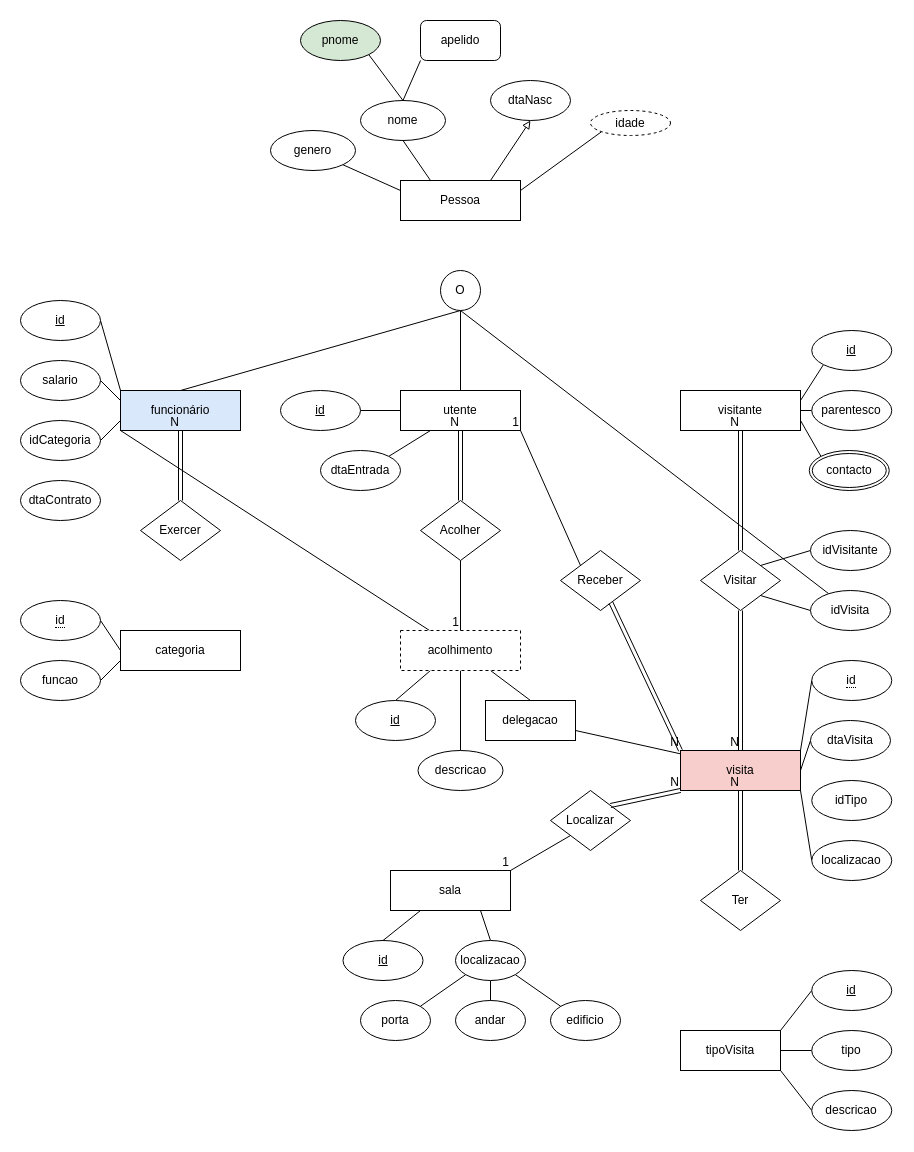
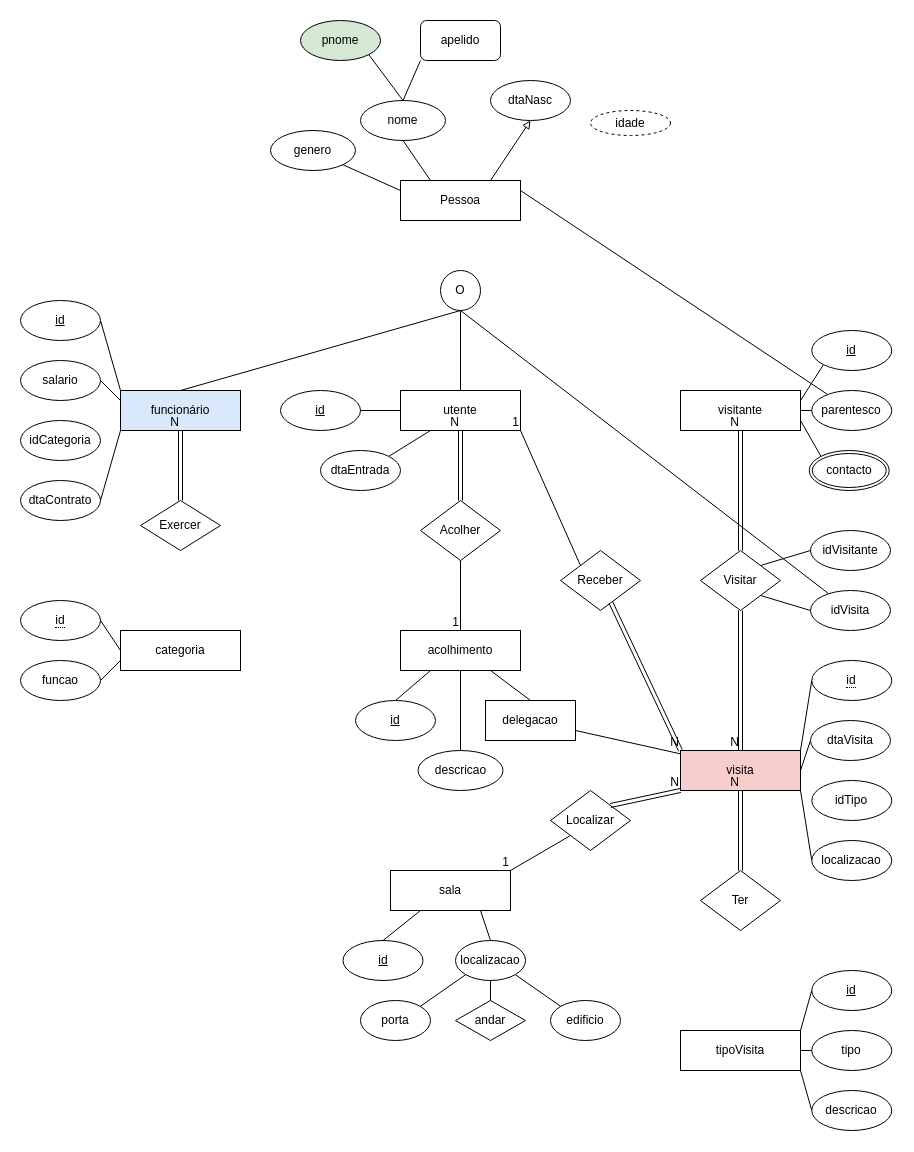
- <mxCell id="4" style="edgeStyle=none;rounded=0;orthogonalLoop=1;jettySize=auto;html=1;exitX=1;exitY=0.25;exitDx=0;exitDy=0;entryX=0;entryY=1;entryDx=0;entryDy=0;endArrow=none;endFill=0;" parent="1" source="6" target="17" edge="1"><mxGeometry relative="1" as="geometry" /></mxCell>
+ <mxCell id="4" style="edgeStyle=none;rounded=0;orthogonalLoop=1;jettySize=auto;html=1;exitX=1;exitY=0.25;exitDx=0;exitDy=0;endArrow=none;endFill=0;" parent="1" source="6" target="37" edge="1"><mxGeometry relative="1" as="geometry" /></mxCell>
- <mxCell id="19" style="edgeStyle=none;rounded=0;orthogonalLoop=1;jettySize=auto;html=1;exitX=0;exitY=0.75;exitDx=0;exitDy=0;entryX=1;entryY=0.5;entryDx=0;entryDy=0;endArrow=none;endFill=0;" parent="1" source="22" target="32" edge="1"><mxGeometry relative="1" as="geometry" /></mxCell>
- <mxCell id="86" value="Exercer" style="shape=rhombus;perimeter=rhombusPerimeter;whiteSpace=wrap;html=1;align=center;" parent="1" vertex="1"><mxGeometry x="140" y="500" width="80" height="60" as="geometry" /></mxCell>
+ <mxCell id="86" value="Exercer" style="shape=rhombus;perimeter=rhombusPerimeter;whiteSpace=wrap;html=1;align=center;" parent="1" vertex="1"><mxGeometry x="140" y="500" width="80" height="50" as="geometry" /></mxCell>
- <mxCell id="21" style="edgeStyle=none;rounded=0;orthogonalLoop=1;jettySize=auto;html=1;exitX=0;exitY=1;exitDx=0;exitDy=0;endArrow=none;endFill=0;" parent="1" source="22" target="77" edge="1"><mxGeometry relative="1" as="geometry" /></mxCell>
+ <mxCell id="21" style="edgeStyle=none;rounded=0;orthogonalLoop=1;jettySize=auto;html=1;exitX=0;exitY=1;exitDx=0;exitDy=0;endArrow=none;endFill=0;entryX=1;entryY=0.5;entryDx=0;entryDy=0;" parent="1" source="22" target="31" edge="1"><mxGeometry relative="1" as="geometry" /></mxCell>
- <mxCell id="77" value="acolhimento" style="whiteSpace=wrap;html=1;align=center;dashed=1;" parent="1" vertex="1"><mxGeometry x="400" y="630" width="120" height="40" as="geometry" /></mxCell>
+ <mxCell id="77" value="acolhimento" style="whiteSpace=wrap;html=1;align=center;" parent="1" vertex="1"><mxGeometry x="400" y="630" width="120" height="40" as="geometry" /></mxCell>
- <mxCell id="63" value="andar" style="ellipse;whiteSpace=wrap;html=1;align=center;" parent="1" vertex="1"><mxGeometry x="455" y="1000" width="70" height="40" as="geometry" /></mxCell>
+ <mxCell id="63" value="andar" style="rhombus;whiteSpace=wrap;html=1;align=center;" parent="1" vertex="1"><mxGeometry x="455" y="1000" width="70" height="40" as="geometry" /></mxCell>
- <mxCell id="57" value="tipoVisita" style="whiteSpace=wrap;html=1;align=center;" parent="1" vertex="1"><mxGeometry x="680" y="1030" width="100" height="40" as="geometry" /></mxCell>
+ <mxCell id="57" value="tipoVisita" style="whiteSpace=wrap;html=1;align=center;" parent="1" vertex="1"><mxGeometry x="680" y="1030" width="120" height="40" as="geometry" /></mxCell>
